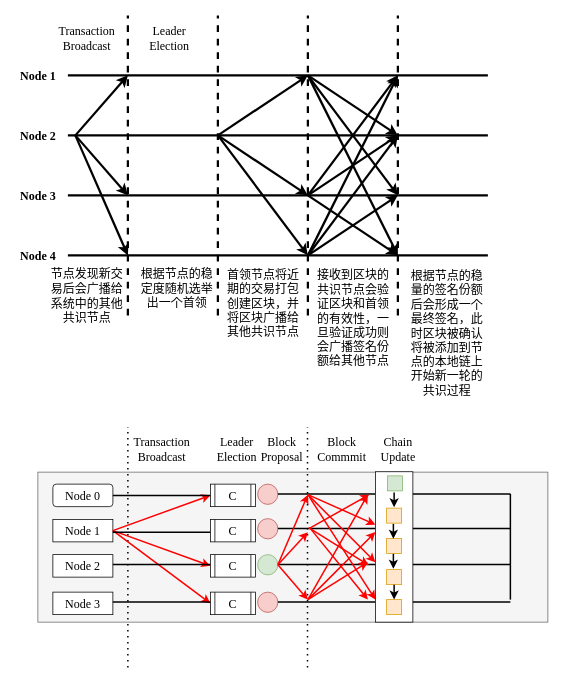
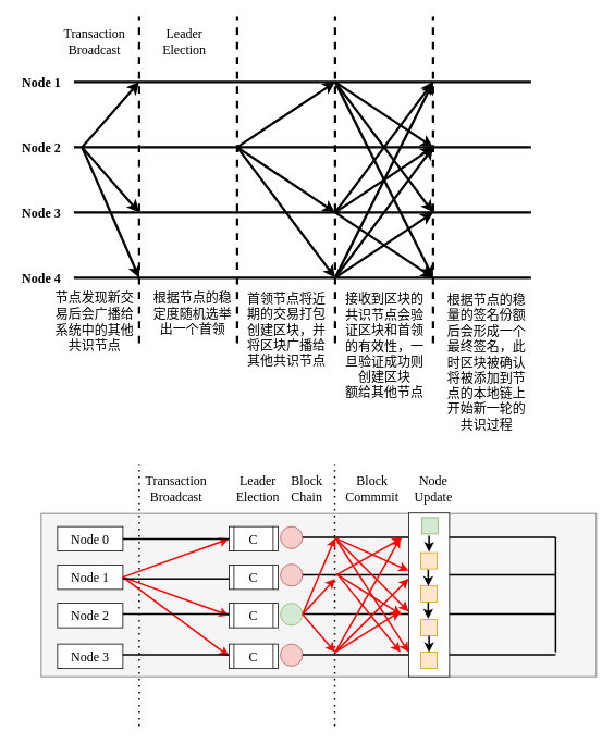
- <mxCell id="25" value="接收到区块的&lt;br&gt;共识节点会验&lt;br&gt;证区块和首领&lt;br&gt;的有效性，一&lt;br&gt;旦验证成功则&lt;br&gt;会广播签名份&lt;br&gt;额给其他节点" style="text;html=1;align=center;verticalAlign=middle;resizable=0;points=[];autosize=1;strokeColor=none;fillColor=none;fontSize=16;fontFamily=Times New Roman;" parent="1" vertex="1"><mxGeometry x="415" y="354" width="110" height="140" as="geometry" /></mxCell>
+ <mxCell id="25" value="接收到区块的&lt;br&gt;共识节点会验&lt;br&gt;证区块和首领&lt;br&gt;的有效性，一&lt;br&gt;旦验证成功则&lt;br&gt;创建区块&lt;br&gt;额给其他节点" style="text;html=1;align=center;verticalAlign=middle;resizable=0;points=[];autosize=1;strokeColor=none;fillColor=none;fontSize=16;fontFamily=Times New Roman;" parent="1" vertex="1"><mxGeometry x="415" y="354" width="110" height="140" as="geometry" /></mxCell>
- <mxCell id="70" value="Block&lt;br&gt;Proposal" style="text;html=1;align=center;verticalAlign=middle;resizable=0;points=[];autosize=1;strokeColor=none;fillColor=none;fontSize=16;fontFamily=Times New Roman;" parent="36" vertex="1"><mxGeometry x="290" y="10.33" width="70" height="40" as="geometry" /></mxCell>
+ <mxCell id="70" value="Block&lt;br&gt;Chain" style="text;html=1;align=center;verticalAlign=middle;resizable=0;points=[];autosize=1;strokeColor=none;fillColor=none;fontSize=16;fontFamily=Times New Roman;" parent="36" vertex="1"><mxGeometry x="290" y="10.33" width="70" height="40" as="geometry" /></mxCell>
- <mxCell id="91" value="Chain &lt;br&gt;Update" style="text;html=1;align=center;verticalAlign=middle;resizable=0;points=[];autosize=1;strokeColor=none;fillColor=none;fontSize=16;fontFamily=Times New Roman;" parent="36" vertex="1"><mxGeometry x="450" y="10.33" width="60" height="40" as="geometry" /></mxCell>
+ <mxCell id="91" value="Node &lt;br&gt;Update" style="text;html=1;align=center;verticalAlign=middle;resizable=0;points=[];autosize=1;strokeColor=none;fillColor=none;fontSize=16;fontFamily=Times New Roman;" parent="36" vertex="1"><mxGeometry x="450" y="10.33" width="60" height="40" as="geometry" /></mxCell>
- <mxCell id="40" value="Node 0" style="whiteSpace=wrap;html=1;fontFamily=Times New Roman;fontSize=16;rounded=1;" parent="39" vertex="1"><mxGeometry width="80" height="30" as="geometry" /></mxCell>
+ <mxCell id="40" value="Node 0" style="rounded=0;whiteSpace=wrap;html=1;fontFamily=Times New Roman;fontSize=16;" parent="39" vertex="1"><mxGeometry width="80" height="30" as="geometry" /></mxCell>
